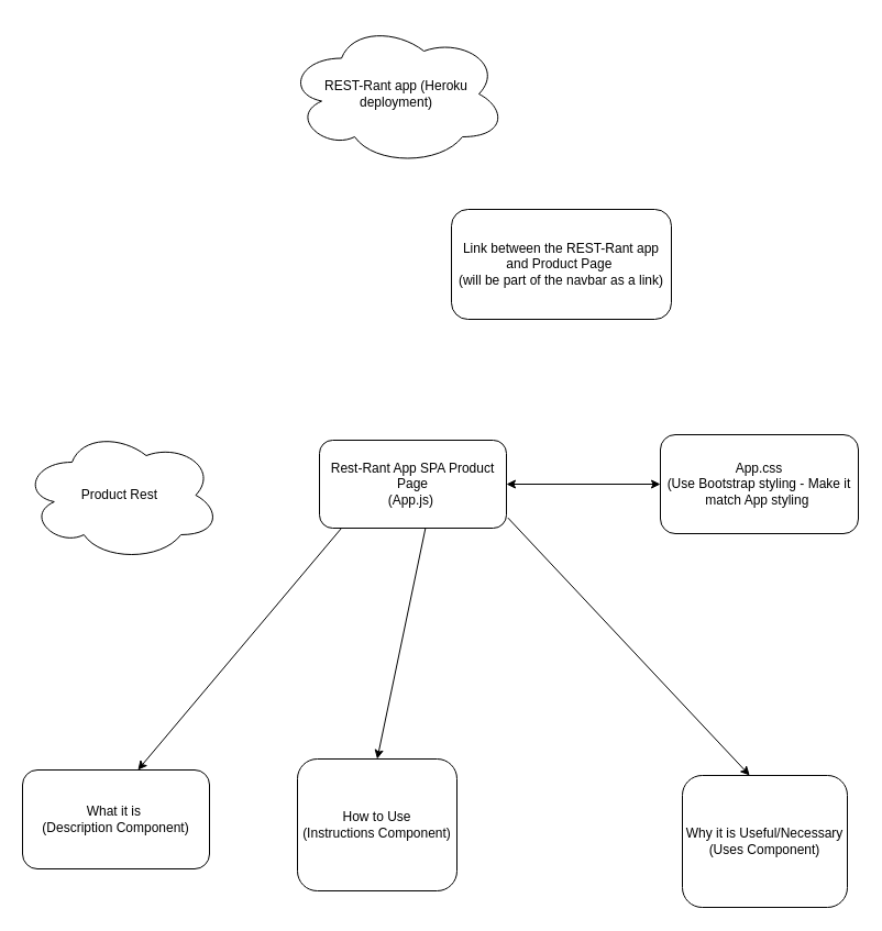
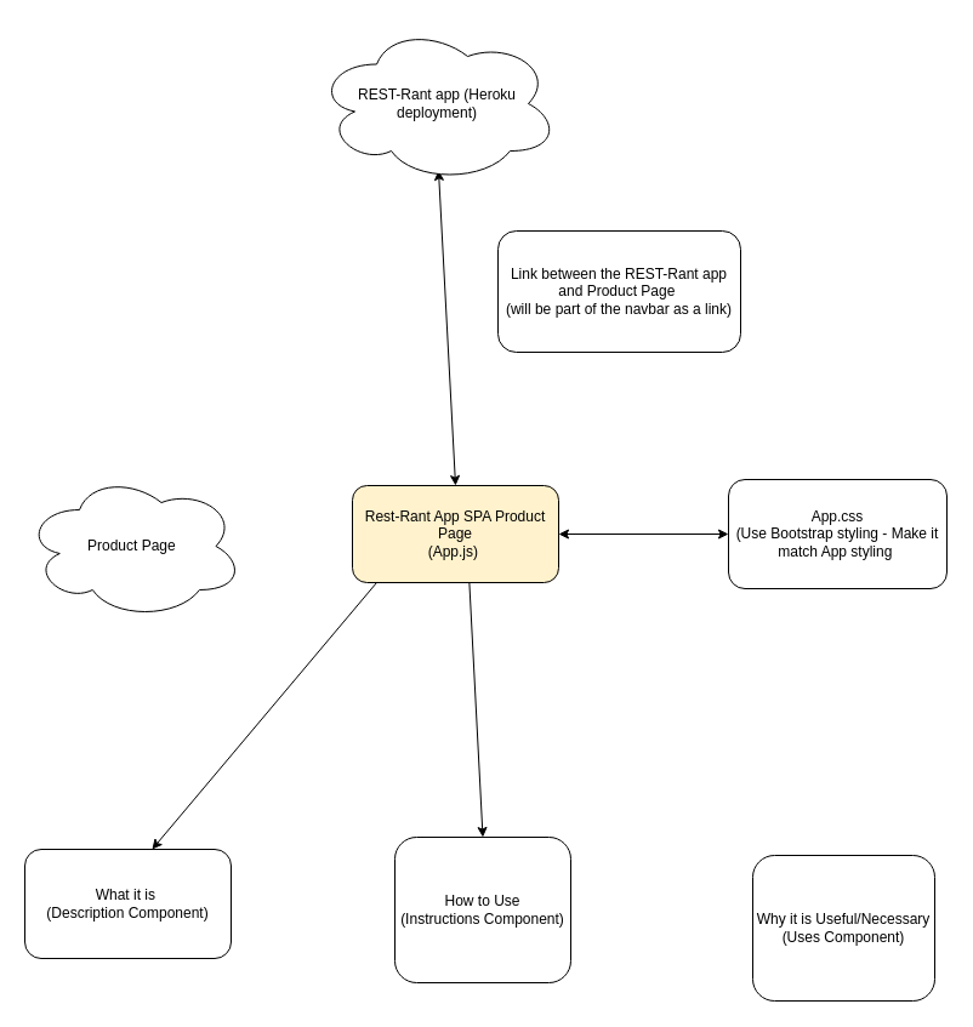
+ <mxCell id="11" value="" style="endArrow=classic;startArrow=classic;html=1;rounded=0;exitX=0.5;exitY=0;exitDx=0;exitDy=0;entryX=0.505;entryY=0.923;entryDx=0;entryDy=0;entryPerimeter=0;" edge="1" parent="1" source="2" target="13"><mxGeometry width="50" height="50" relative="1" as="geometry"><mxPoint x="360" y="390" as="sourcePoint" /><mxPoint x="370" y="250" as="targetPoint" /></mxGeometry></mxCell>
- <mxCell id="2" value="Rest-Rant App SPA Product Page&lt;br&gt;(App.js)&amp;nbsp;" style="rounded=1;whiteSpace=wrap;html=1;" vertex="1" parent="1"><mxGeometry x="290" y="400" width="170" height="80" as="geometry" /></mxCell>
+ <mxCell id="2" value="Rest-Rant App SPA Product Page&lt;br&gt;(App.js)&amp;nbsp;" style="rounded=1;whiteSpace=wrap;html=1;fillColor=#fff2cc;" vertex="1" parent="1"><mxGeometry x="290" y="400" width="170" height="80" as="geometry" /></mxCell>
- <mxCell id="12" value="Product Rest&amp;nbsp;" style="ellipse;shape=cloud;whiteSpace=wrap;html=1;" vertex="1" parent="1"><mxGeometry x="20" y="390" width="180" height="120" as="geometry" /></mxCell>
+ <mxCell id="12" value="Product Page&amp;nbsp;" style="ellipse;shape=cloud;whiteSpace=wrap;html=1;" vertex="1" parent="1"><mxGeometry x="20" y="390" width="180" height="120" as="geometry" /></mxCell>
- <mxCell id="8" value="" style="endArrow=classic;html=1;rounded=0;entryX=0.408;entryY=0;entryDx=0;entryDy=0;entryPerimeter=0;exitX=1.008;exitY=0.883;exitDx=0;exitDy=0;exitPerimeter=0;" edge="1" parent="1" source="2" target="5"><mxGeometry width="50" height="50" relative="1" as="geometry"><mxPoint x="560" y="550" as="sourcePoint" /><mxPoint x="410" y="760" as="targetPoint" /></mxGeometry></mxCell>
- <mxCell id="4" value="How to Use&lt;br&gt;(Instructions Component)" style="rounded=1;whiteSpace=wrap;html=1;" vertex="1" parent="1"><mxGeometry x="270" y="690" width="145" height="120" as="geometry" /></mxCell>
+ <mxCell id="4" value="How to Use&lt;br&gt;(Instructions Component)" style="rounded=1;whiteSpace=wrap;html=1;" vertex="1" parent="1"><mxGeometry x="325" y="690" width="145" height="120" as="geometry" /></mxCell>
